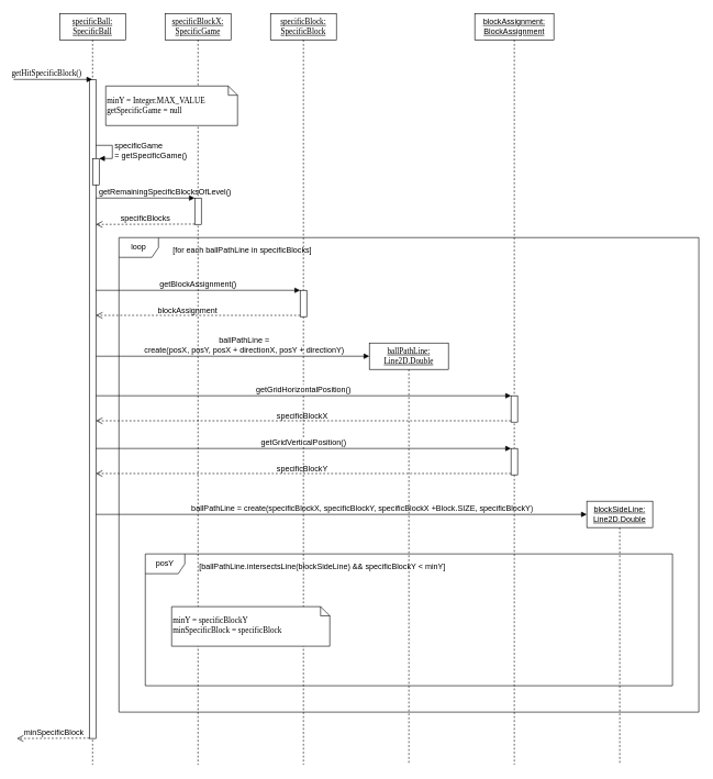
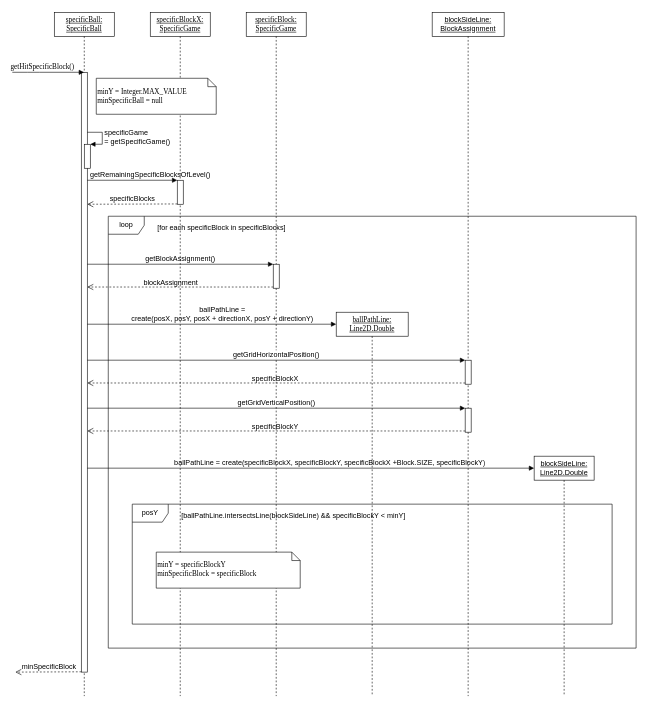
- <mxCell id="3" value="&lt;u&gt;specificBlock: SpecificBlock&lt;/u&gt;" style="shape=umlLifeline;perimeter=lifelinePerimeter;whiteSpace=wrap;html=1;container=1;collapsible=0;recursiveResize=0;outlineConnect=0;rounded=0;shadow=0;comic=0;labelBackgroundColor=none;strokeColor=#000000;strokeWidth=1;fillColor=#FFFFFF;fontFamily=Verdana;fontSize=12;fontColor=#000000;align=center;" vertex="1" parent="1"><mxGeometry x="410" y="20" width="100" height="1140" as="geometry" /></mxCell>
+ <mxCell id="3" value="&lt;u&gt;specificBlock: SpecificGame&lt;/u&gt;" style="shape=umlLifeline;perimeter=lifelinePerimeter;whiteSpace=wrap;html=1;container=1;collapsible=0;recursiveResize=0;outlineConnect=0;rounded=0;shadow=0;comic=0;labelBackgroundColor=none;strokeColor=#000000;strokeWidth=1;fillColor=#FFFFFF;fontFamily=Verdana;fontSize=12;fontColor=#000000;align=center;" vertex="1" parent="1"><mxGeometry x="410" y="20" width="100" height="1140" as="geometry" /></mxCell>
- <mxCell id="16" value="&lt;u&gt;blockAssignment: BlockAssignment&lt;/u&gt;&lt;br&gt;" style="shape=umlLifeline;perimeter=lifelinePerimeter;whiteSpace=wrap;html=1;container=1;collapsible=0;recursiveResize=0;outlineConnect=0;" vertex="1" parent="1"><mxGeometry x="720" y="20" width="120" height="1140" as="geometry" /></mxCell>
+ <mxCell id="16" value="&lt;u&gt;blockSideLine: BlockAssignment&lt;/u&gt;&lt;br&gt;" style="shape=umlLifeline;perimeter=lifelinePerimeter;whiteSpace=wrap;html=1;container=1;collapsible=0;recursiveResize=0;outlineConnect=0;" vertex="1" parent="1"><mxGeometry x="720" y="20" width="120" height="1140" as="geometry" /></mxCell>
- <mxCell id="29" value="&lt;br&gt;minY = Integer.MAX_VALUE&lt;br&gt;getSpecificGame = null&lt;br&gt;" style="shape=note;whiteSpace=wrap;html=1;size=14;verticalAlign=top;align=left;spacingTop=-6;rounded=0;shadow=0;comic=0;labelBackgroundColor=none;strokeColor=#000000;strokeWidth=1;fillColor=#FFFFFF;fontFamily=Verdana;fontSize=12;fontColor=#000000;" vertex="1" parent="1"><mxGeometry x="160" y="130" width="200" height="60" as="geometry" /></mxCell>
+ <mxCell id="29" value="&lt;br&gt;minY = Integer.MAX_VALUE&lt;br&gt;minSpecificBall = null&lt;br&gt;" style="shape=note;whiteSpace=wrap;html=1;size=14;verticalAlign=top;align=left;spacingTop=-6;rounded=0;shadow=0;comic=0;labelBackgroundColor=none;strokeColor=#000000;strokeWidth=1;fillColor=#FFFFFF;fontFamily=Verdana;fontSize=12;fontColor=#000000;" vertex="1" parent="1"><mxGeometry x="160" y="130" width="200" height="60" as="geometry" /></mxCell>
- <mxCell id="30" value="[for each ballPathLine in specificBlocks]" style="text;html=1;resizable=0;points=[];autosize=1;align=left;verticalAlign=top;spacingTop=-4;" vertex="1" parent="1"><mxGeometry x="260" y="370" width="230" height="20" as="geometry" /></mxCell>
+ <mxCell id="30" value="[for each specificBlock in specificBlocks]" style="text;html=1;resizable=0;points=[];autosize=1;align=left;verticalAlign=top;spacingTop=-4;" vertex="1" parent="1"><mxGeometry x="260" y="370" width="230" height="20" as="geometry" /></mxCell>
